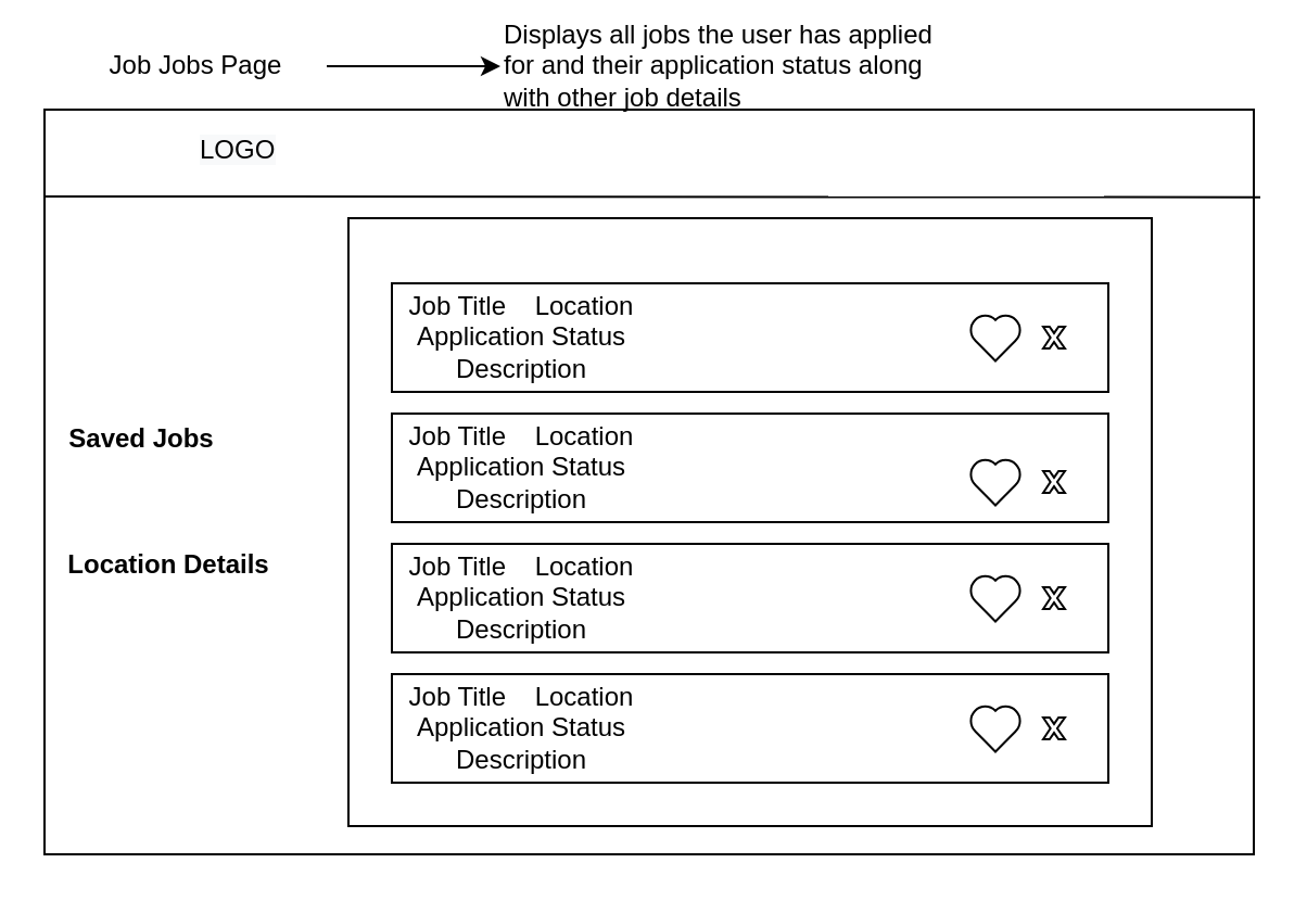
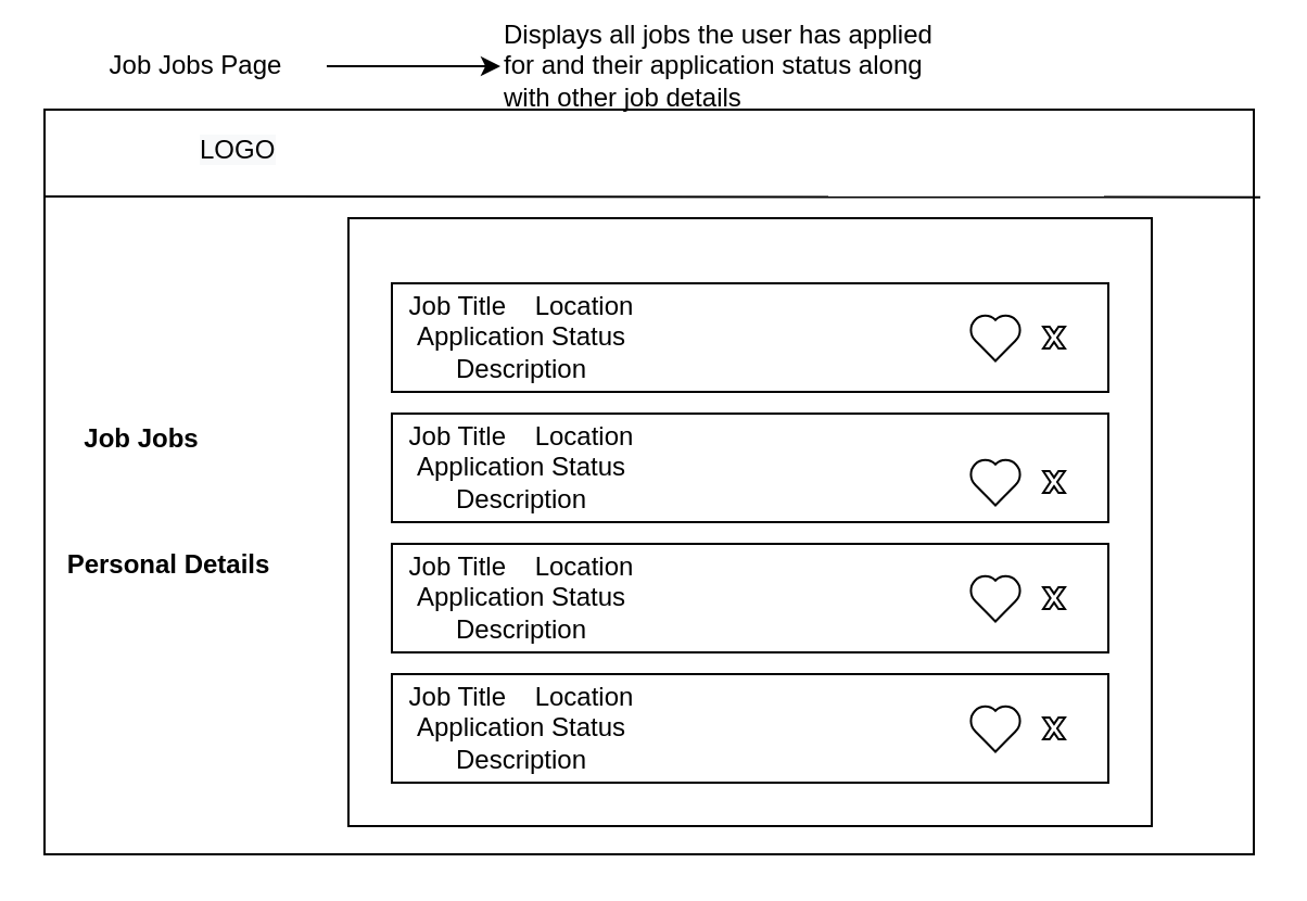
- <mxCell id="4" value="&lt;b&gt;Saved Jobs&lt;/b&gt;" style="text;html=1;strokeColor=none;fillColor=none;align=center;verticalAlign=middle;whiteSpace=wrap;rounded=0;" vertex="1" parent="1"><mxGeometry x="30" y="192" width="70" height="20" as="geometry" /></mxCell>
+ <mxCell id="4" value="&lt;b&gt;Job Jobs&lt;/b&gt;" style="text;html=1;strokeColor=none;fillColor=none;align=center;verticalAlign=middle;whiteSpace=wrap;rounded=0;" vertex="1" parent="1"><mxGeometry x="30" y="192" width="70" height="20" as="geometry" /></mxCell>
- <mxCell id="5" value="&lt;b&gt;Location Details&lt;/b&gt;" style="text;html=1;strokeColor=none;fillColor=none;align=center;verticalAlign=middle;whiteSpace=wrap;rounded=0;" vertex="1" parent="1"><mxGeometry x="25" y="250" width="105" height="20" as="geometry" /></mxCell>
+ <mxCell id="5" value="&lt;b&gt;Personal Details&lt;/b&gt;" style="text;html=1;strokeColor=none;fillColor=none;align=center;verticalAlign=middle;whiteSpace=wrap;rounded=0;" vertex="1" parent="1"><mxGeometry x="25" y="250" width="105" height="20" as="geometry" /></mxCell>
